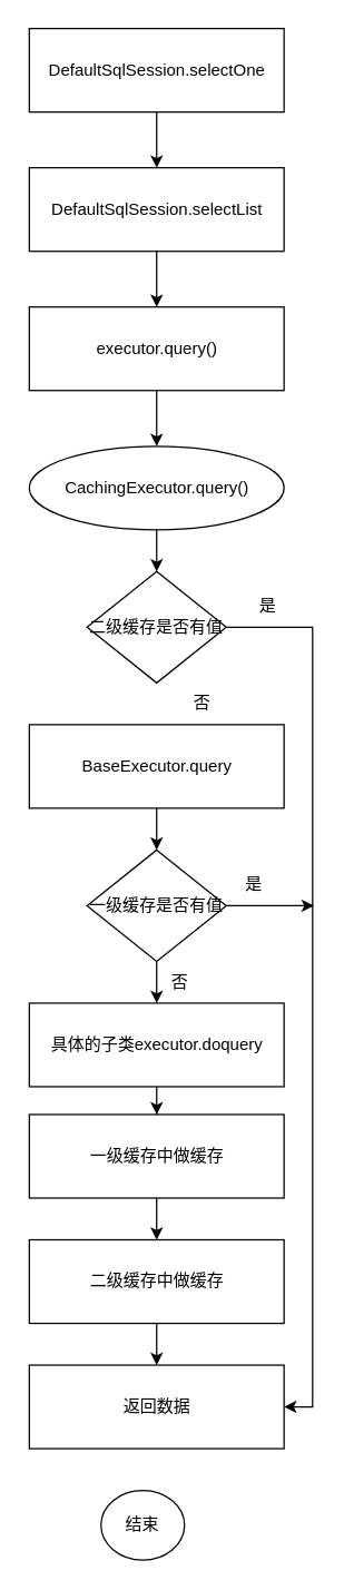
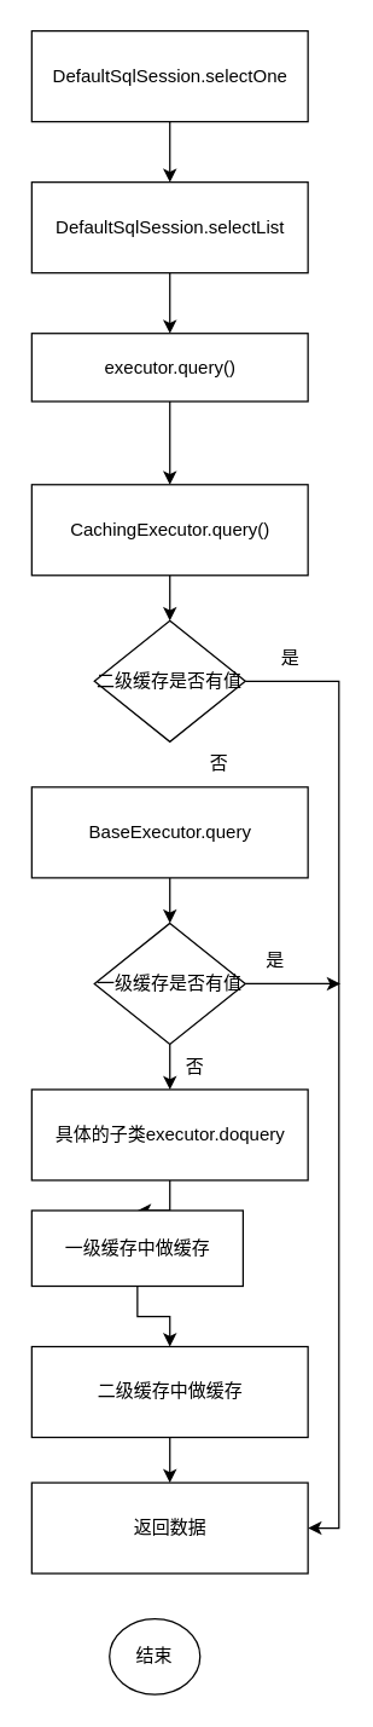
- <mxCell id="7" value="executor.query()" style="rounded=0;whiteSpace=wrap;html=1;" vertex="1" parent="1"><mxGeometry x="20.5" y="220" width="183" height="60" as="geometry" /></mxCell>
+ <mxCell id="7" value="executor.query()" style="rounded=0;whiteSpace=wrap;html=1;" vertex="1" parent="1"><mxGeometry x="20.5" y="220" width="183" height="45" as="geometry" /></mxCell>
- <mxCell id="9" value="CachingExecutor.query()" style="ellipse;whiteSpace=wrap;html=1;" vertex="1" parent="1"><mxGeometry x="20.5" y="320" width="183" height="60" as="geometry" /></mxCell>
+ <mxCell id="9" value="CachingExecutor.query()" style="rounded=0;whiteSpace=wrap;html=1;" vertex="1" parent="1"><mxGeometry x="20.5" y="320" width="183" height="60" as="geometry" /></mxCell>
- <mxCell id="20" value="一级缓存中做缓存" style="rounded=0;whiteSpace=wrap;html=1;" vertex="1" parent="1"><mxGeometry x="20.5" y="800" width="183" height="60" as="geometry" /></mxCell>
+ <mxCell id="20" value="一级缓存中做缓存" style="rounded=0;whiteSpace=wrap;html=1;" vertex="1" parent="1"><mxGeometry x="20.5" y="800" width="140" height="50" as="geometry" /></mxCell>
